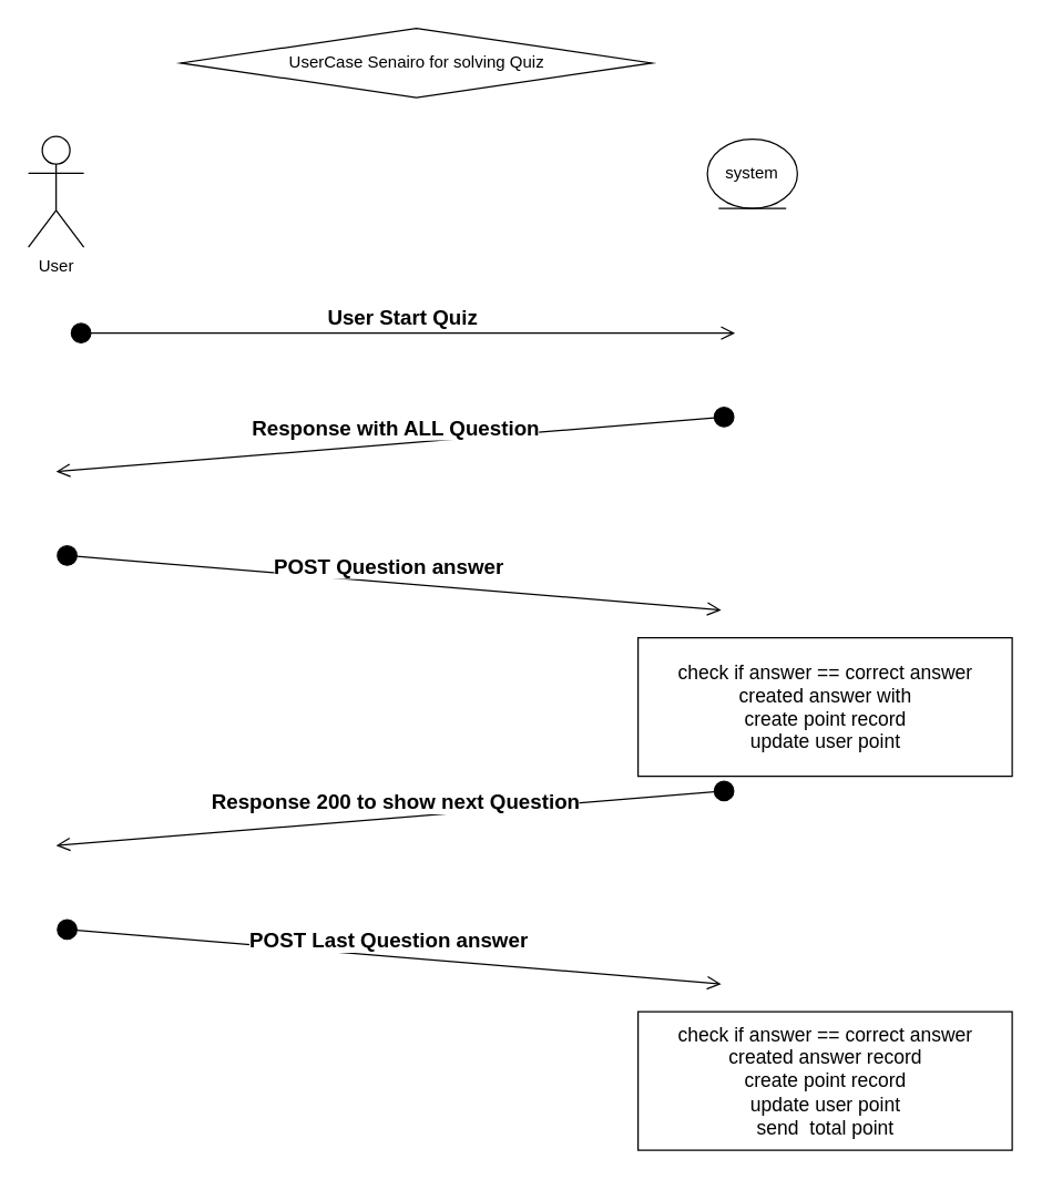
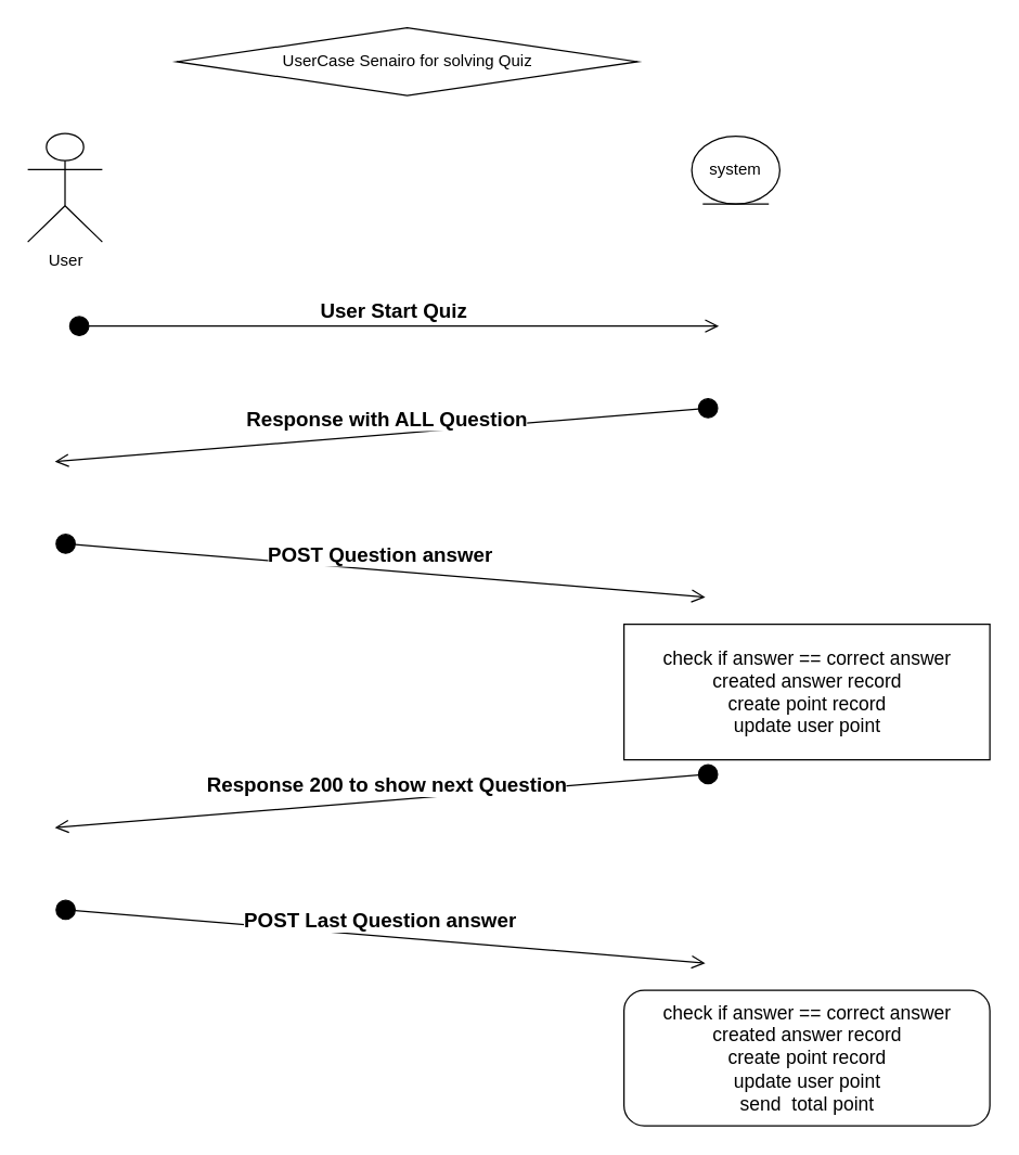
- <mxCell id="2" value="User&lt;br&gt;" style="shape=umlActor;verticalLabelPosition=bottom;verticalAlign=top;html=1;" vertex="1" parent="1"><mxGeometry x="20" y="98" width="40" height="80" as="geometry" /></mxCell>
+ <mxCell id="2" value="User&lt;br&gt;" style="shape=umlActor;verticalLabelPosition=bottom;verticalAlign=top;html=1;" vertex="1" parent="1"><mxGeometry x="20" y="98" width="55" height="80" as="geometry" /></mxCell>
- <mxCell id="9" value="&lt;font style=&quot;font-size: 14px&quot;&gt;check if answer == correct answer&lt;br&gt;created answer with&lt;br&gt;create point record&lt;br&gt;update user point&lt;br&gt;&lt;/font&gt;" style="html=1;" vertex="1" parent="1"><mxGeometry x="460" y="460" width="270" height="100" as="geometry" /></mxCell>
+ <mxCell id="9" value="&lt;font style=&quot;font-size: 14px&quot;&gt;check if answer == correct answer&lt;br&gt;created answer record&lt;br&gt;create point record&lt;br&gt;update user point&lt;br&gt;&lt;/font&gt;" style="html=1;" vertex="1" parent="1"><mxGeometry x="460" y="460" width="270" height="100" as="geometry" /></mxCell>
- <mxCell id="11" value="&lt;font style=&quot;font-size: 14px&quot;&gt;check if answer == correct answer&lt;br&gt;created answer record&lt;br&gt;create point record&lt;br&gt;update user point&lt;br&gt;send&amp;nbsp; total point&lt;/font&gt;" style="html=1;" vertex="1" parent="1"><mxGeometry x="460" y="730" width="270" height="100" as="geometry" /></mxCell>
+ <mxCell id="11" value="&lt;font style=&quot;font-size: 14px&quot;&gt;check if answer == correct answer&lt;br&gt;created answer record&lt;br&gt;create point record&lt;br&gt;update user point&lt;br&gt;send&amp;nbsp; total point&lt;/font&gt;" style="html=1;rounded=1;" vertex="1" parent="1"><mxGeometry x="460" y="730" width="270" height="100" as="geometry" /></mxCell>
